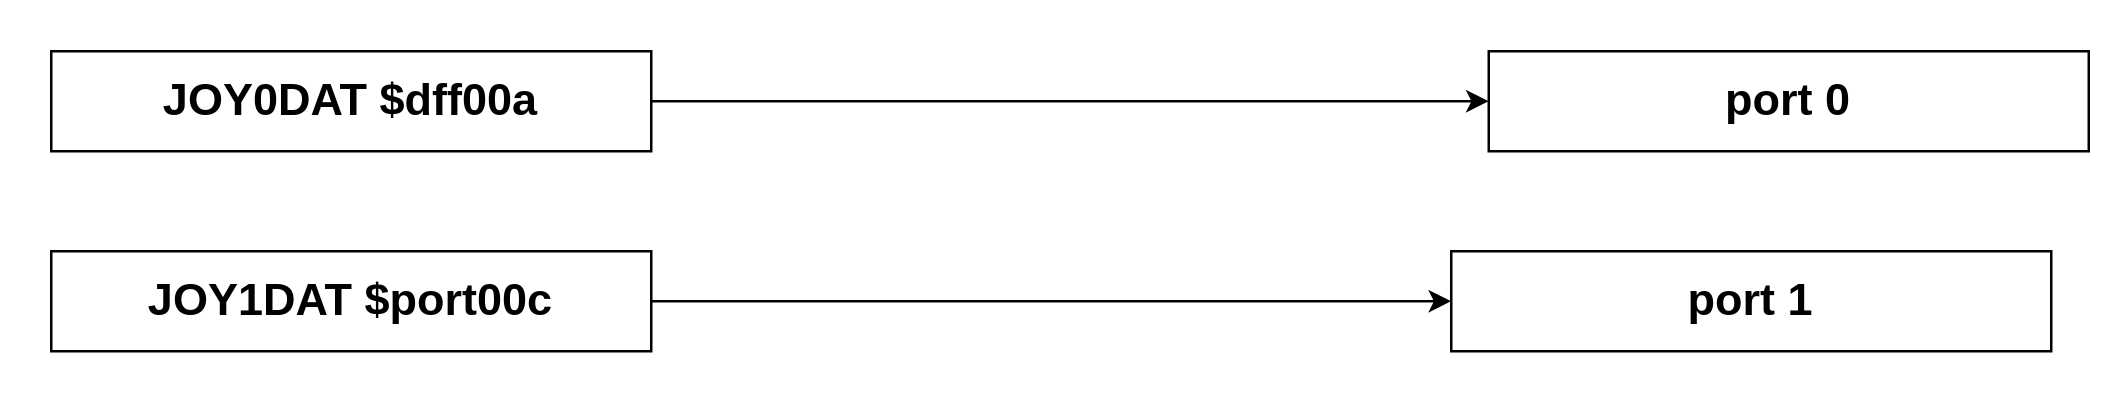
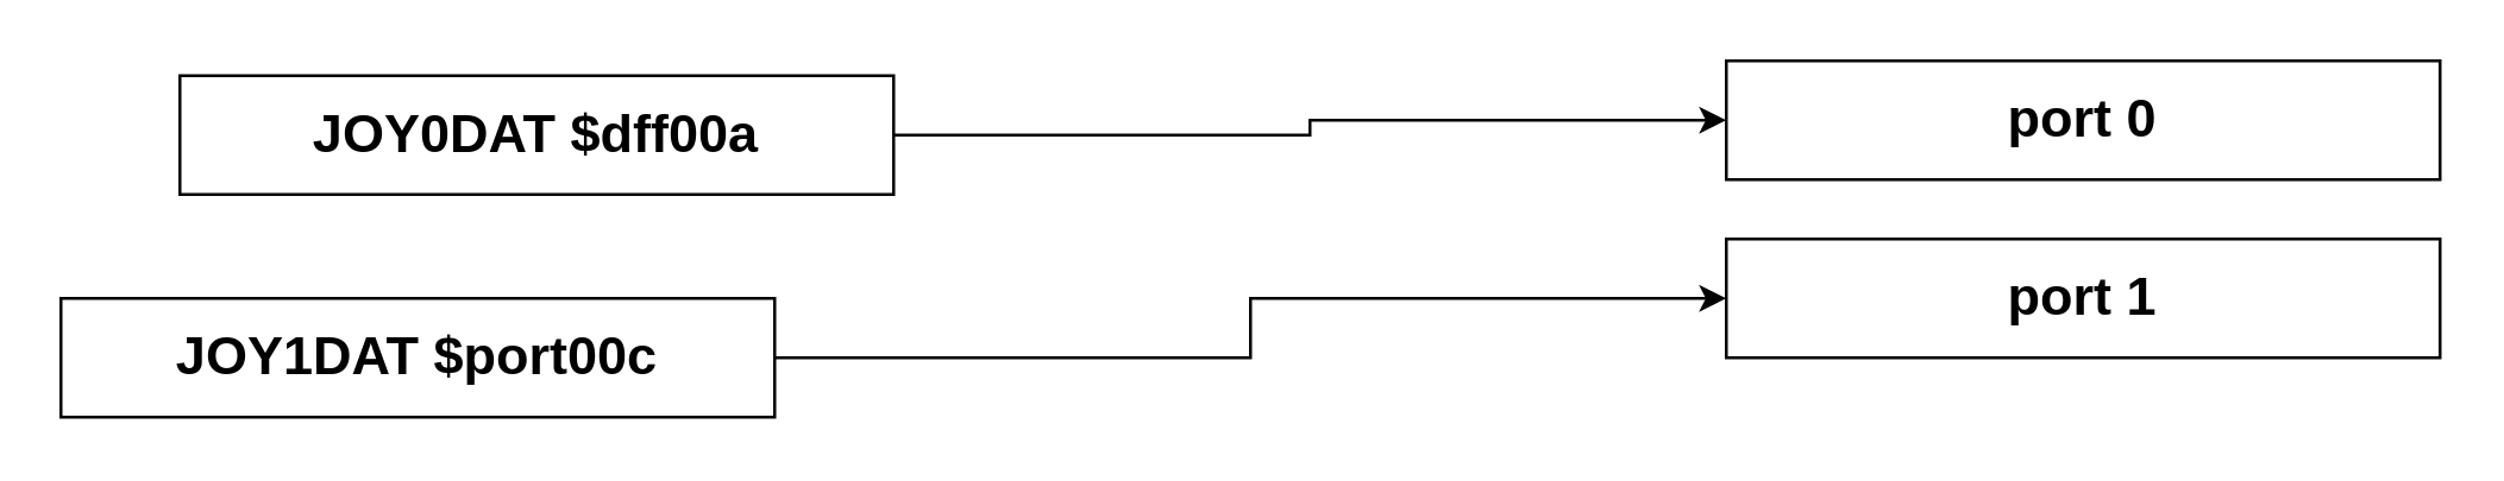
- <mxCell id="6" value="&lt;span style=&quot;font-size: 18px; font-weight: 700; text-align: left;&quot;&gt;JOY0DAT $dff00a&lt;/span&gt;" style="rounded=0;whiteSpace=wrap;html=1;" vertex="1" parent="1"><mxGeometry x="20" y="20" width="240" height="40" as="geometry" /></mxCell>
+ <mxCell id="6" value="&lt;span style=&quot;font-size: 18px; font-weight: 700; text-align: left;&quot;&gt;JOY0DAT $dff00a&lt;/span&gt;" style="rounded=0;whiteSpace=wrap;html=1;" vertex="1" parent="1"><mxGeometry x="60" y="25" width="240" height="40" as="geometry" /></mxCell>
- <mxCell id="7" value="&lt;b&gt;&lt;font style=&quot;font-size: 18px;&quot;&gt;port 0&lt;/font&gt;&lt;/b&gt;" style="rounded=0;whiteSpace=wrap;html=1;" vertex="1" parent="1"><mxGeometry x="595" y="20" width="240" height="40" as="geometry" /></mxCell>
+ <mxCell id="7" value="&lt;b&gt;&lt;font style=&quot;font-size: 18px;&quot;&gt;port 0&lt;/font&gt;&lt;/b&gt;" style="rounded=0;whiteSpace=wrap;html=1;" vertex="1" parent="1"><mxGeometry x="580" y="20" width="240" height="40" as="geometry" /></mxCell>
- <mxCell id="4" value="&lt;b&gt;&lt;font style=&quot;font-size: 18px;&quot;&gt;port 1&lt;/font&gt;&lt;/b&gt;" style="rounded=0;whiteSpace=wrap;html=1;" vertex="1" parent="1"><mxGeometry x="580" y="100" width="240" height="40" as="geometry" /></mxCell>
+ <mxCell id="4" value="&lt;b&gt;&lt;font style=&quot;font-size: 18px;&quot;&gt;port 1&lt;/font&gt;&lt;/b&gt;" style="rounded=0;whiteSpace=wrap;html=1;" vertex="1" parent="1"><mxGeometry x="580" y="80" width="240" height="40" as="geometry" /></mxCell>
